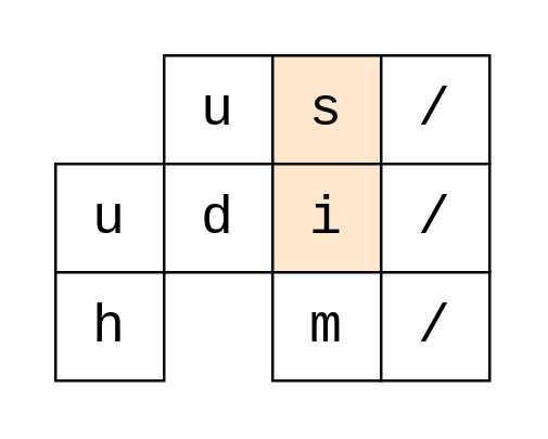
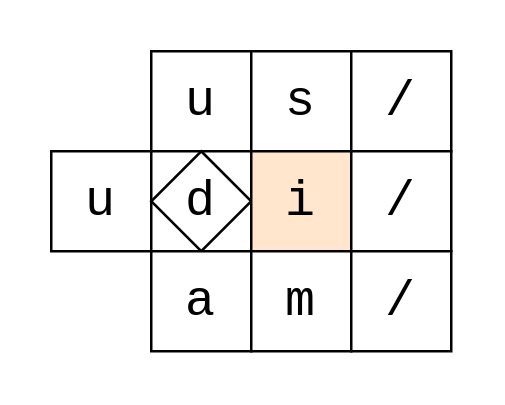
- <mxCell id="7" value="s" style="whiteSpace=wrap;html=1;aspect=fixed;fontSize=20;fontFamily=Courier New;fillColor=#ffe6cc;" vertex="1" parent="1"><mxGeometry x="100" y="20" width="40" height="40" as="geometry" /></mxCell>
+ <mxCell id="7" value="s" style="whiteSpace=wrap;html=1;aspect=fixed;fontSize=20;fontFamily=Courier New;" vertex="1" parent="1"><mxGeometry x="100" y="20" width="40" height="40" as="geometry" /></mxCell>
- <mxCell id="5" value="d" style="whiteSpace=wrap;html=1;aspect=fixed;fontSize=20;fontFamily=Courier New;" vertex="1" parent="1"><mxGeometry x="60" y="60" width="40" height="40" as="geometry" /></mxCell>
+ <mxCell id="5" value="d" style="rhombus;whiteSpace=wrap;html=1;aspect=fixed;fontSize=20;fontFamily=Courier New;" vertex="1" parent="1"><mxGeometry x="60" y="60" width="40" height="40" as="geometry" /></mxCell>
- <mxCell id="3" value="h" style="whiteSpace=wrap;html=1;aspect=fixed;fontSize=20;fontFamily=Courier New;" vertex="1" parent="1"><mxGeometry x="20" y="100" width="40" height="40" as="geometry" /></mxCell>
+ <mxCell id="6" value="a" style="whiteSpace=wrap;html=1;aspect=fixed;fontSize=20;fontFamily=Courier New;" vertex="1" parent="1"><mxGeometry x="60" y="100" width="40" height="40" as="geometry" /></mxCell>
